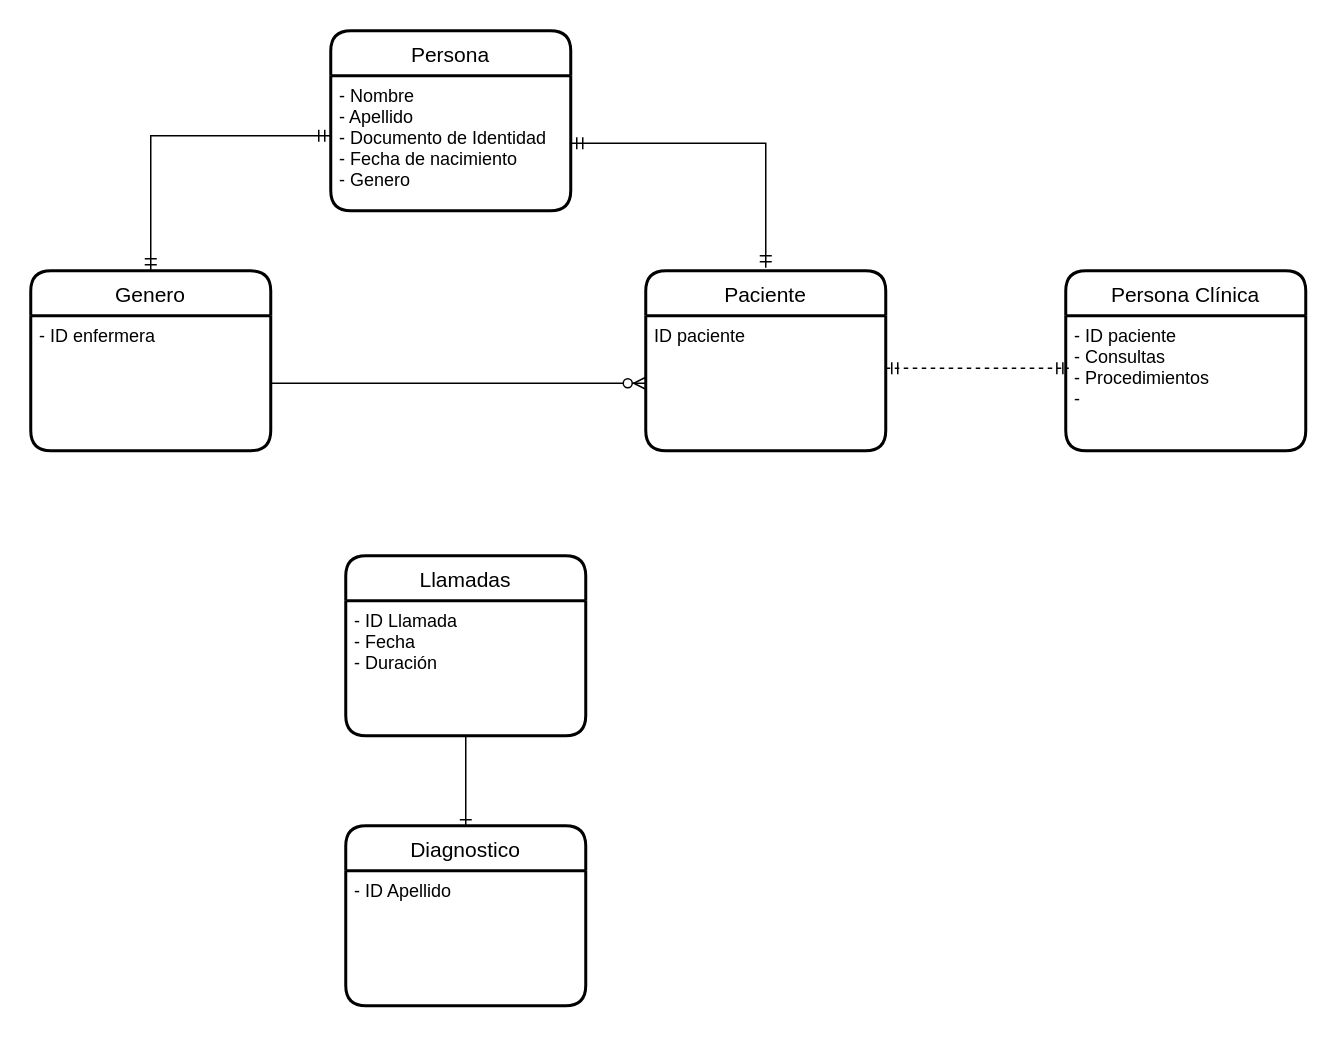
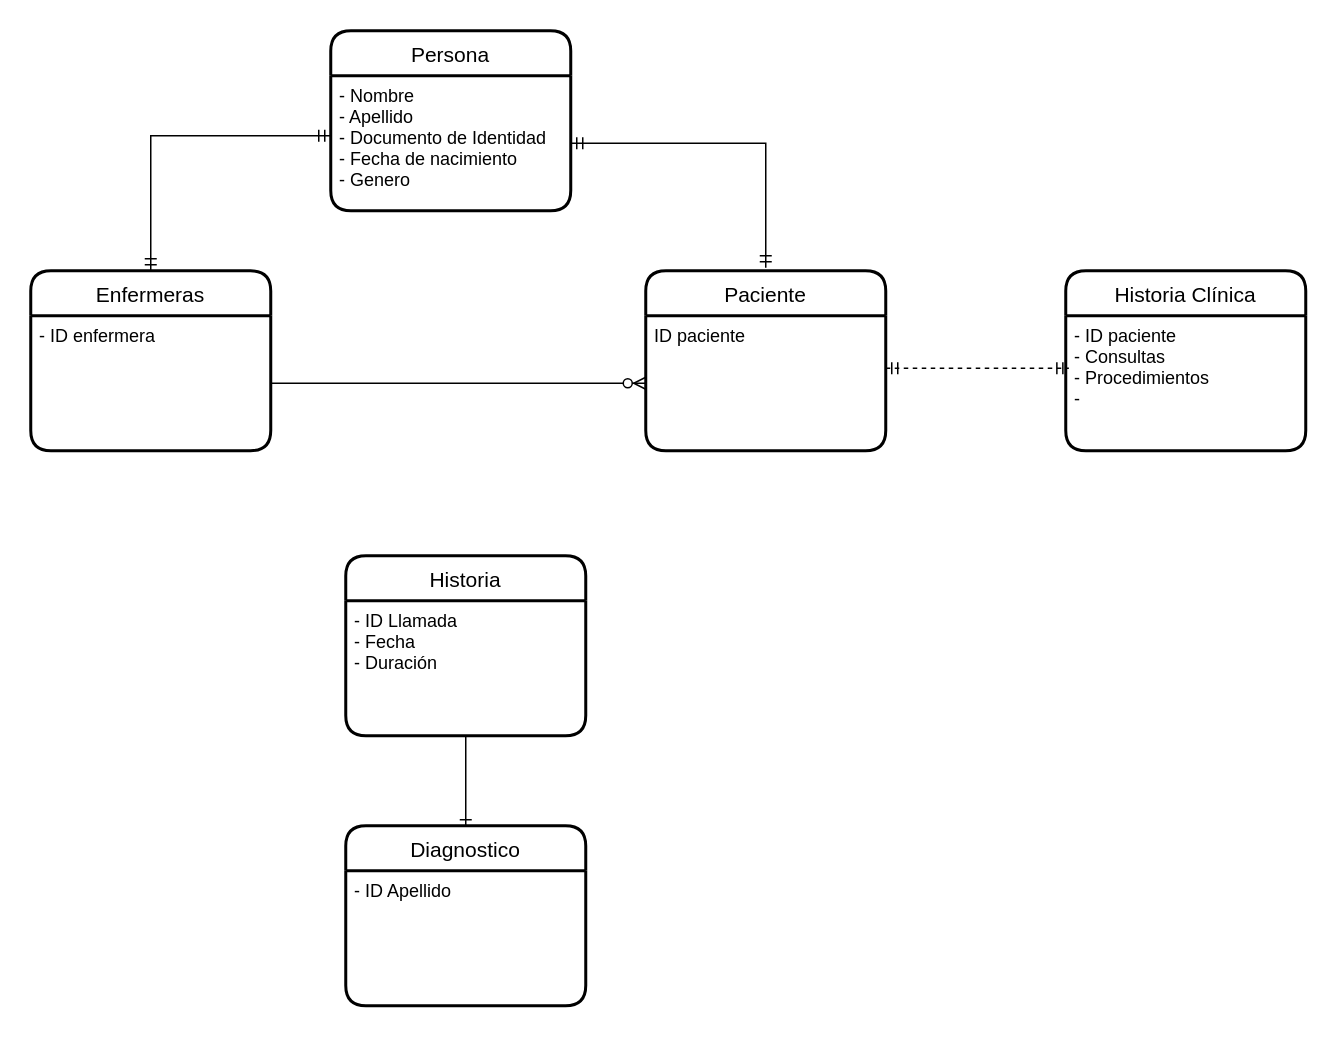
- <mxCell id="2" value="Genero" style="swimlane;childLayout=stackLayout;horizontal=1;startSize=30;horizontalStack=0;rounded=1;fontSize=14;fontStyle=0;strokeWidth=2;resizeParent=0;resizeLast=1;shadow=0;dashed=0;align=center;" vertex="1" parent="1"><mxGeometry x="20" y="180" width="160" height="120" as="geometry" /></mxCell>
+ <mxCell id="2" value="Enfermeras" style="swimlane;childLayout=stackLayout;horizontal=1;startSize=30;horizontalStack=0;rounded=1;fontSize=14;fontStyle=0;strokeWidth=2;resizeParent=0;resizeLast=1;shadow=0;dashed=0;align=center;" vertex="1" parent="1"><mxGeometry x="20" y="180" width="160" height="120" as="geometry" /></mxCell>
- <mxCell id="10" value="Persona Clínica" style="swimlane;childLayout=stackLayout;horizontal=1;startSize=30;horizontalStack=0;rounded=1;fontSize=14;fontStyle=0;strokeWidth=2;resizeParent=0;resizeLast=1;shadow=0;dashed=0;align=center;" vertex="1" parent="1"><mxGeometry x="710" y="180" width="160" height="120" as="geometry" /></mxCell>
+ <mxCell id="10" value="Historia Clínica" style="swimlane;childLayout=stackLayout;horizontal=1;startSize=30;horizontalStack=0;rounded=1;fontSize=14;fontStyle=0;strokeWidth=2;resizeParent=0;resizeLast=1;shadow=0;dashed=0;align=center;" vertex="1" parent="1"><mxGeometry x="710" y="180" width="160" height="120" as="geometry" /></mxCell>
- <mxCell id="13" value="Llamadas" style="swimlane;childLayout=stackLayout;horizontal=1;startSize=30;horizontalStack=0;rounded=1;fontSize=14;fontStyle=0;strokeWidth=2;resizeParent=0;resizeLast=1;shadow=0;dashed=0;align=center;" vertex="1" parent="1"><mxGeometry x="230" y="370" width="160" height="120" as="geometry" /></mxCell>
+ <mxCell id="13" value="Historia" style="swimlane;childLayout=stackLayout;horizontal=1;startSize=30;horizontalStack=0;rounded=1;fontSize=14;fontStyle=0;strokeWidth=2;resizeParent=0;resizeLast=1;shadow=0;dashed=0;align=center;" vertex="1" parent="1"><mxGeometry x="230" y="370" width="160" height="120" as="geometry" /></mxCell>
